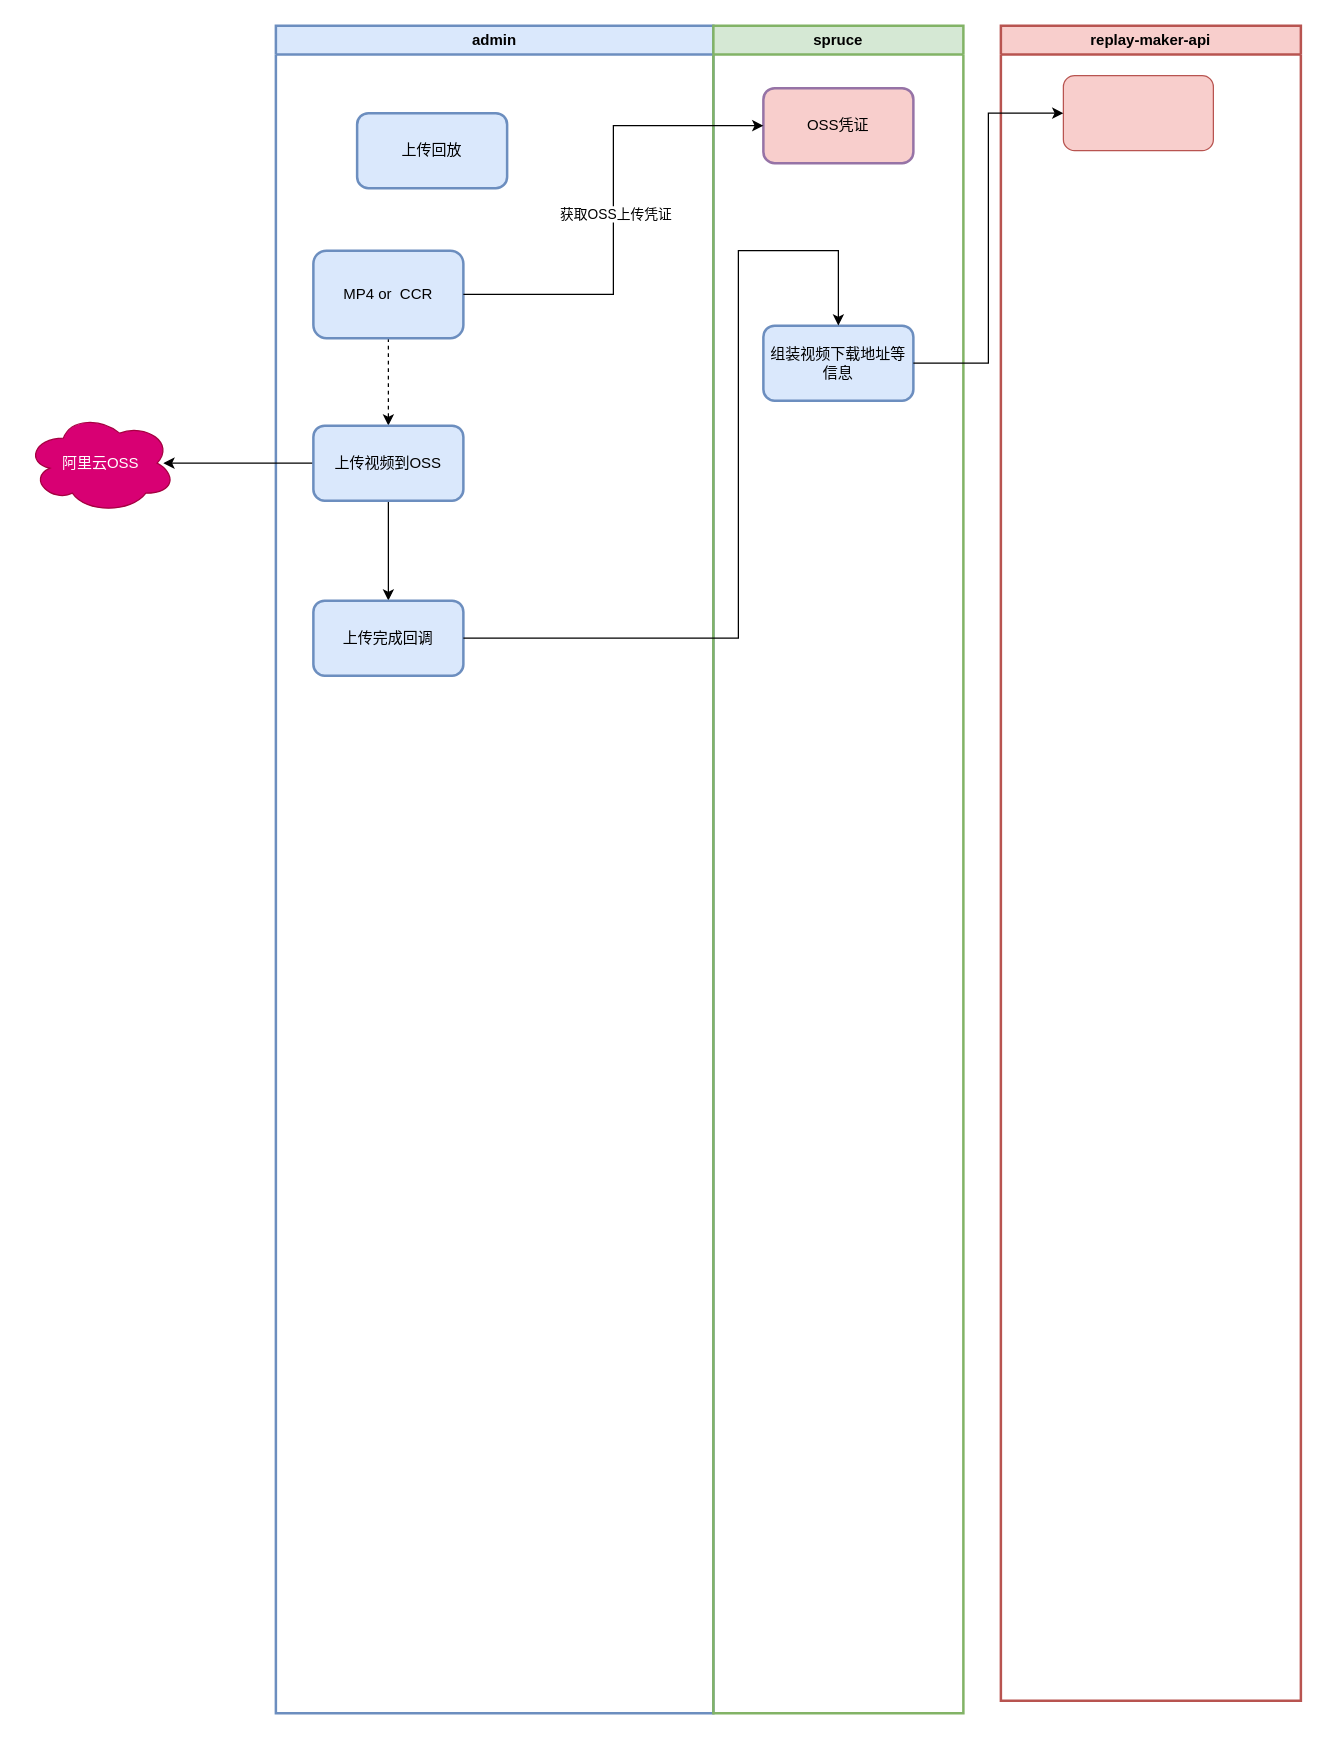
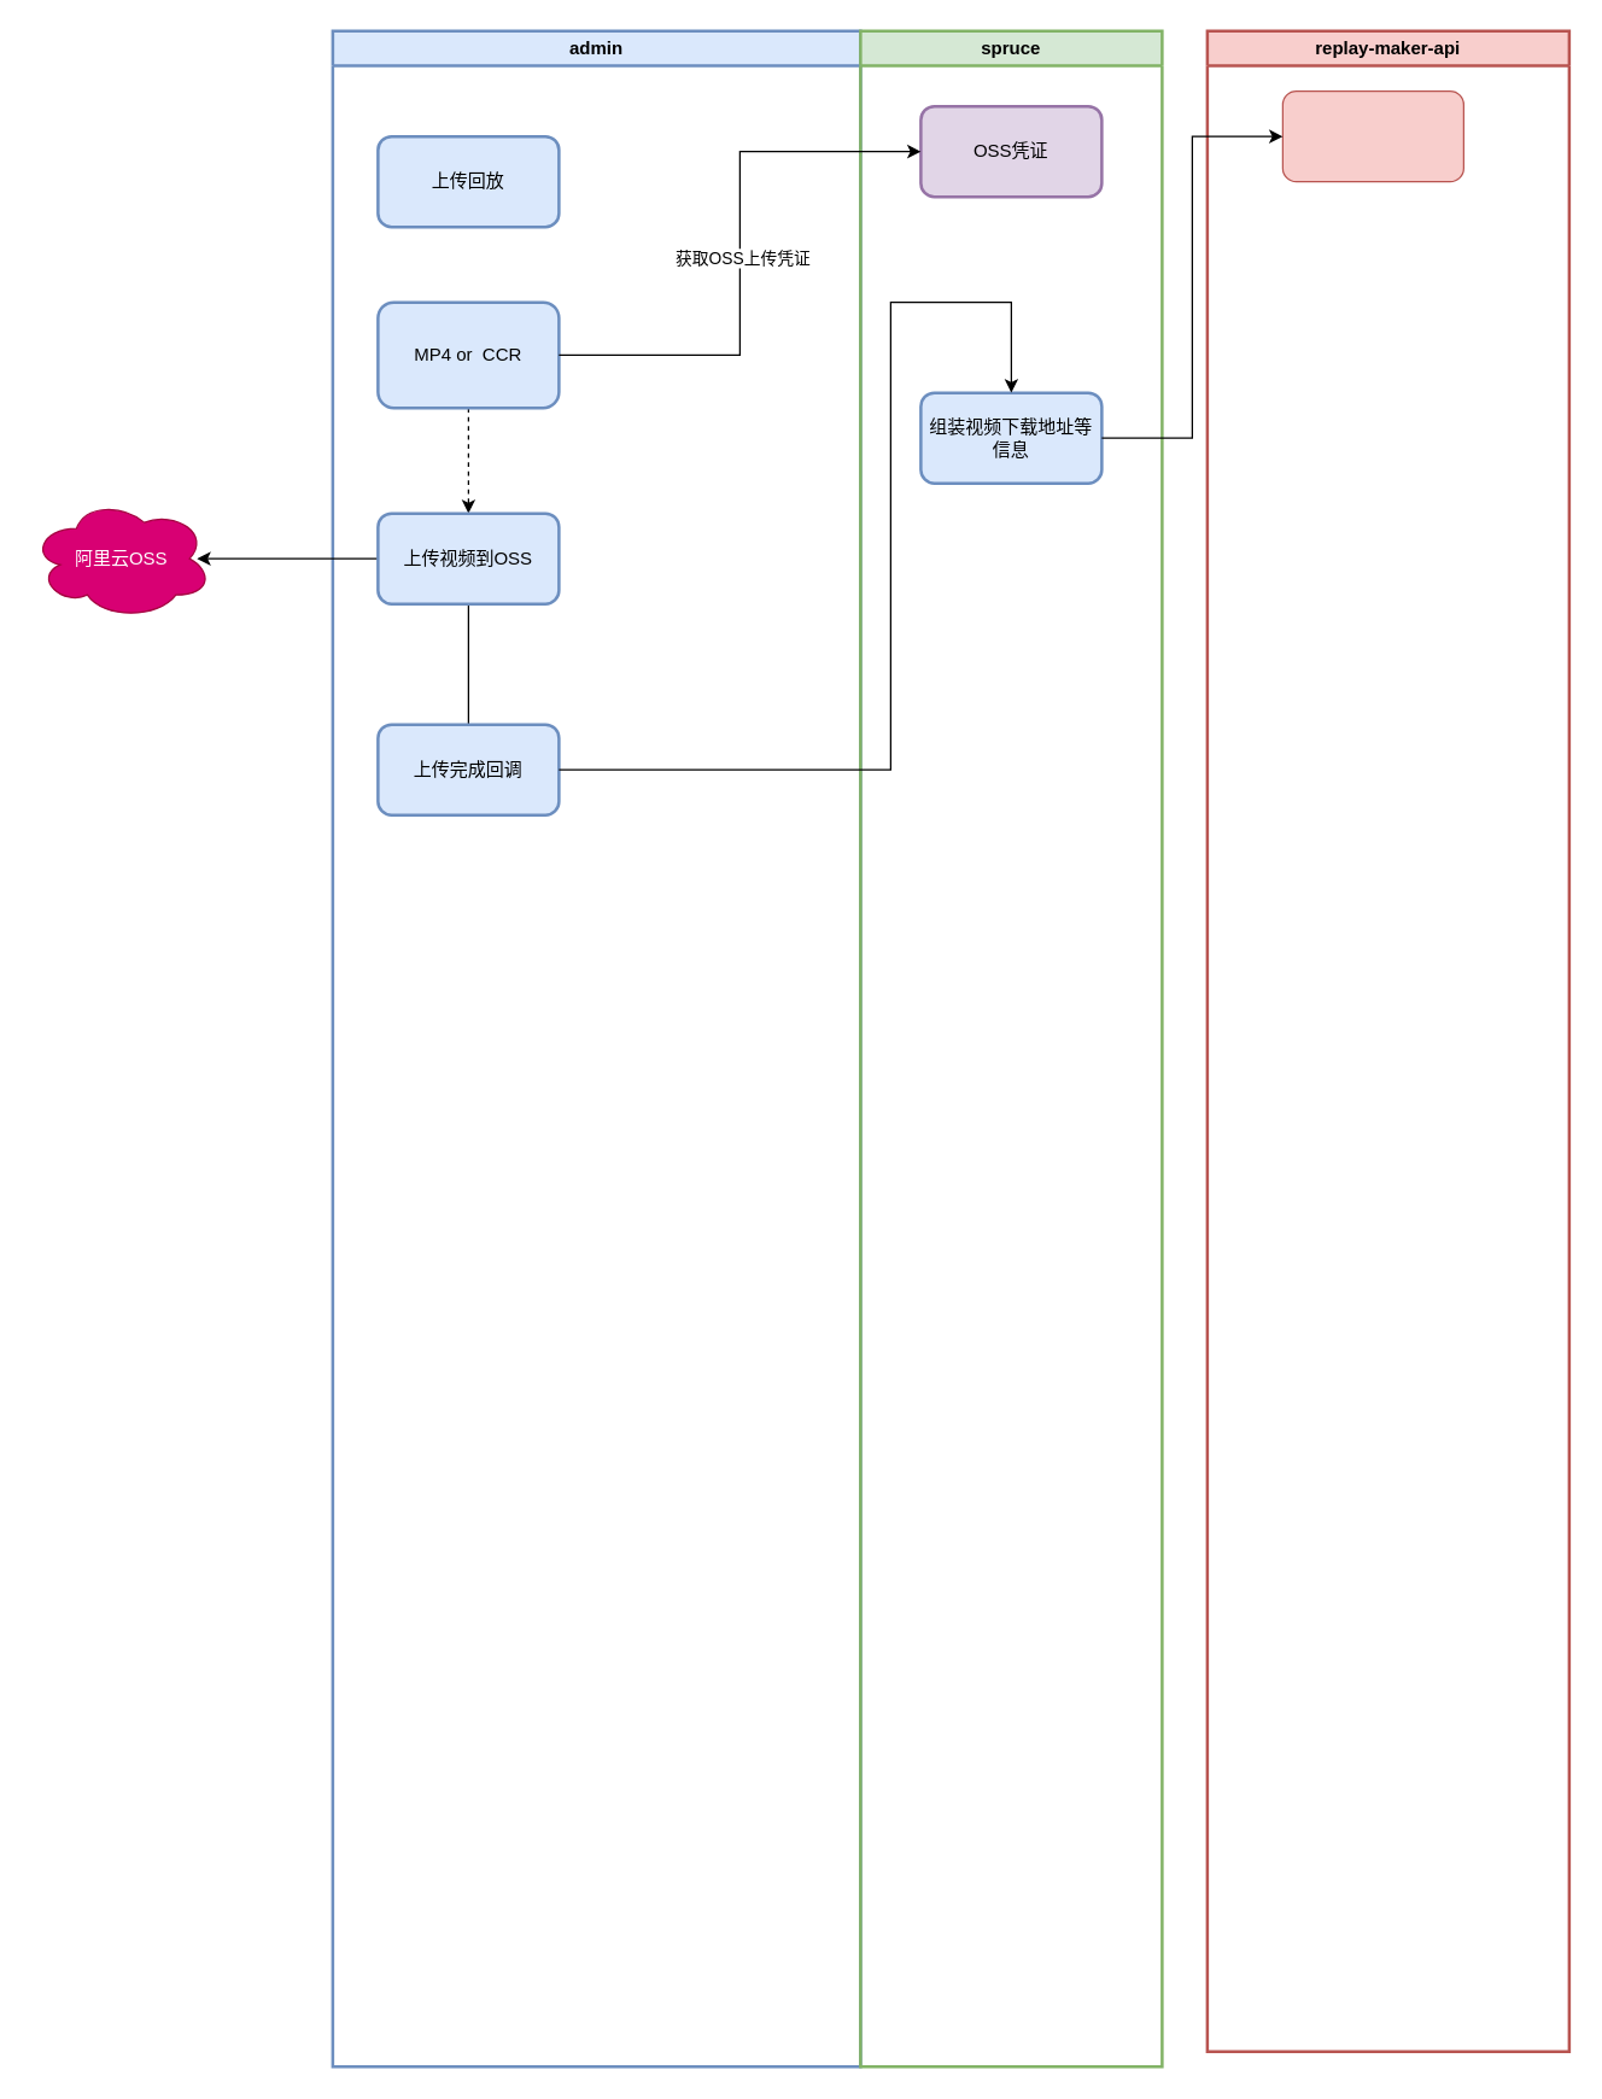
- <mxCell id="11" value="OSS凭证" style="rounded=1;whiteSpace=wrap;html=1;strokeWidth=2;fillColor=#f8cecc;strokeColor=#9673a6;" vertex="1" parent="10"><mxGeometry x="40" y="50" width="120" height="60" as="geometry" /></mxCell>
+ <mxCell id="11" value="OSS凭证" style="rounded=1;whiteSpace=wrap;html=1;strokeWidth=2;fillColor=#e1d5e7;strokeColor=#9673a6;" vertex="1" parent="10"><mxGeometry x="40" y="50" width="120" height="60" as="geometry" /></mxCell>
- <mxCell id="3" value="上传回放" style="rounded=1;whiteSpace=wrap;html=1;strokeWidth=2;fillColor=#dae8fc;strokeColor=#6c8ebf;" vertex="1" parent="2"><mxGeometry x="65" y="70" width="120" height="60" as="geometry" /></mxCell>
+ <mxCell id="3" value="上传回放" style="rounded=1;whiteSpace=wrap;html=1;strokeWidth=2;fillColor=#dae8fc;strokeColor=#6c8ebf;" vertex="1" parent="2"><mxGeometry x="30" y="70" width="120" height="60" as="geometry" /></mxCell>
- <mxCell id="7" value="" style="edgeStyle=orthogonalEdgeStyle;rounded=0;orthogonalLoop=1;jettySize=auto;html=1;" edge="1" parent="2" source="8" target="9"><mxGeometry relative="1" as="geometry" /></mxCell>
+ <mxCell id="7" value="" style="edgeStyle=orthogonalEdgeStyle;rounded=0;orthogonalLoop=1;jettySize=auto;html=1;endArrow=none;" edge="1" parent="2" source="8" target="9"><mxGeometry relative="1" as="geometry" /></mxCell>
